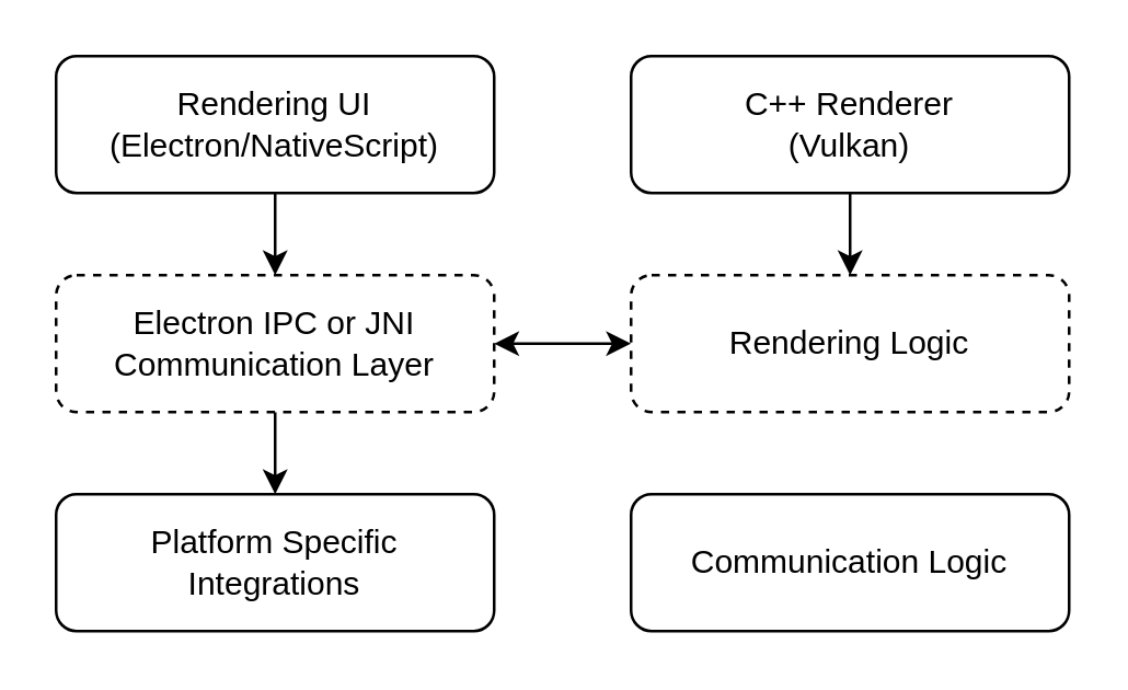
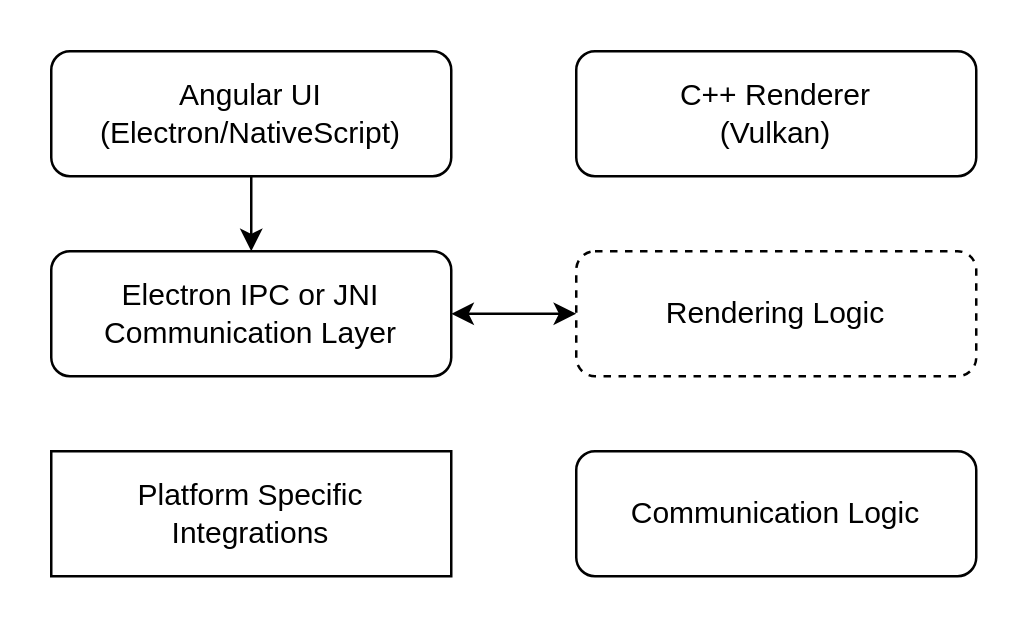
- <mxCell id="3" value="Rendering UI&lt;br&gt;(Electron/NativeScript)" style="rounded=1;whiteSpace=wrap;html=1;" vertex="1" parent="1"><mxGeometry x="20" y="20" width="160" height="50" as="geometry" /></mxCell>
+ <mxCell id="3" value="Angular UI&lt;br&gt;(Electron/NativeScript)" style="rounded=1;whiteSpace=wrap;html=1;" vertex="1" parent="1"><mxGeometry x="20" y="20" width="160" height="50" as="geometry" /></mxCell>
- <mxCell id="4" style="edgeStyle=none;html=1;startArrow=none;startFill=0;" edge="1" parent="1" source="5" target="9"><mxGeometry relative="1" as="geometry" /></mxCell>
- <mxCell id="7" value="Electron IPC or JNI&lt;br&gt;Communication Layer" style="rounded=1;whiteSpace=wrap;html=1;dashed=1;" vertex="1" parent="1"><mxGeometry x="20" y="100" width="160" height="50" as="geometry" /></mxCell>
+ <mxCell id="7" value="Electron IPC or JNI&lt;br&gt;Communication Layer" style="rounded=1;whiteSpace=wrap;html=1;" vertex="1" parent="1"><mxGeometry x="20" y="100" width="160" height="50" as="geometry" /></mxCell>
- <mxCell id="6" style="edgeStyle=none;html=1;startArrow=none;startFill=0;" edge="1" parent="1" source="7" target="10"><mxGeometry relative="1" as="geometry" /></mxCell>
- <mxCell id="10" value="Platform Specific &lt;br&gt;Integrations" style="rounded=1;whiteSpace=wrap;html=1;" vertex="1" parent="1"><mxGeometry x="20" y="180" width="160" height="50" as="geometry" /></mxCell>
+ <mxCell id="10" value="Platform Specific &lt;br&gt;Integrations" style="whiteSpace=wrap;html=1;rounded=0;" vertex="1" parent="1"><mxGeometry x="20" y="180" width="160" height="50" as="geometry" /></mxCell>
